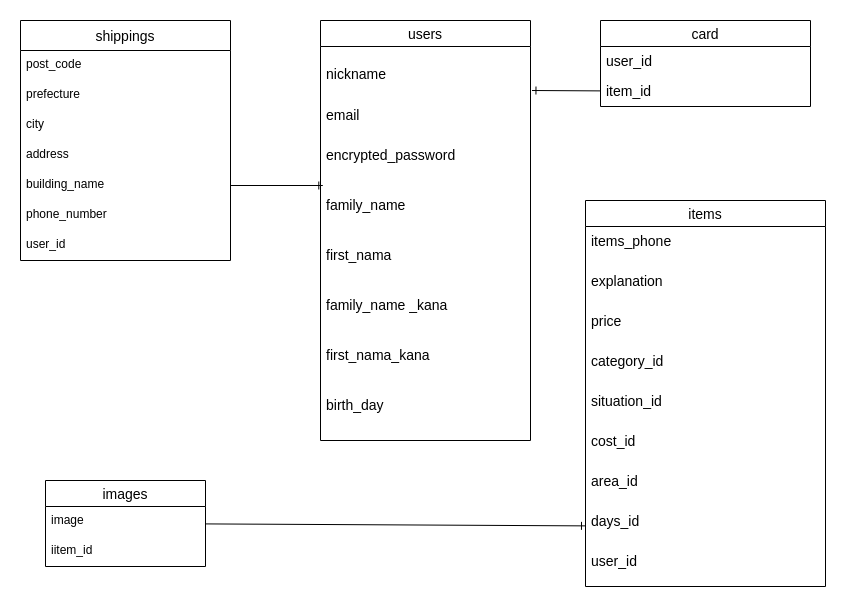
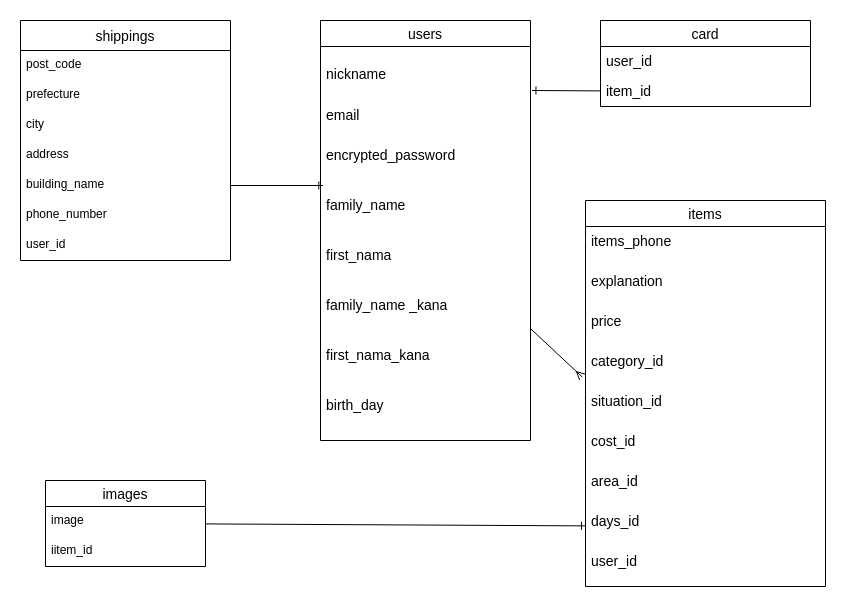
+ <mxCell id="2" style="edgeStyle=none;html=1;entryX=-0.013;entryY=0.765;entryDx=0;entryDy=0;entryPerimeter=0;fontSize=14;endArrow=ERmany;endFill=0;" parent="1" source="3" target="16" edge="1"><mxGeometry relative="1" as="geometry" /></mxCell>
